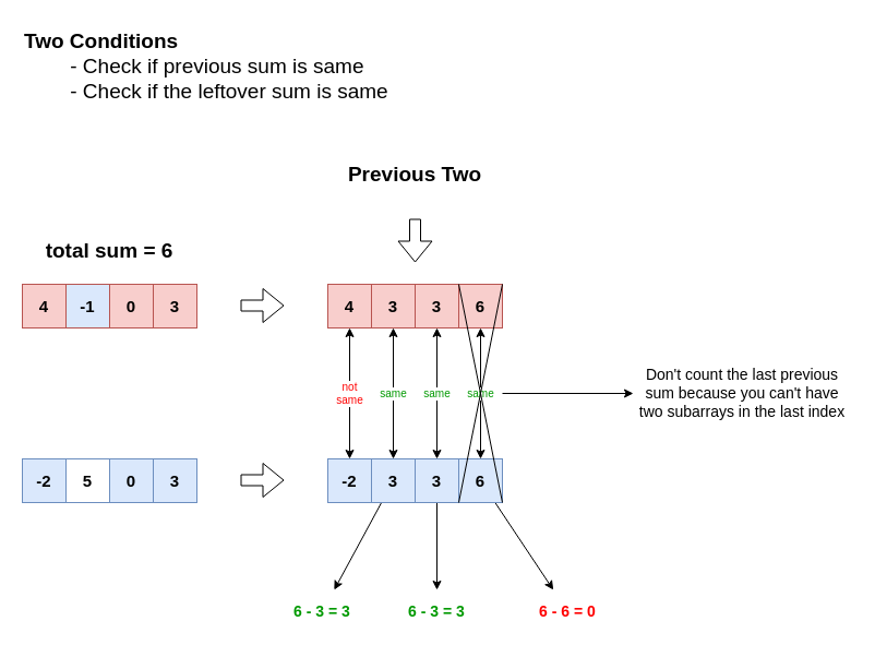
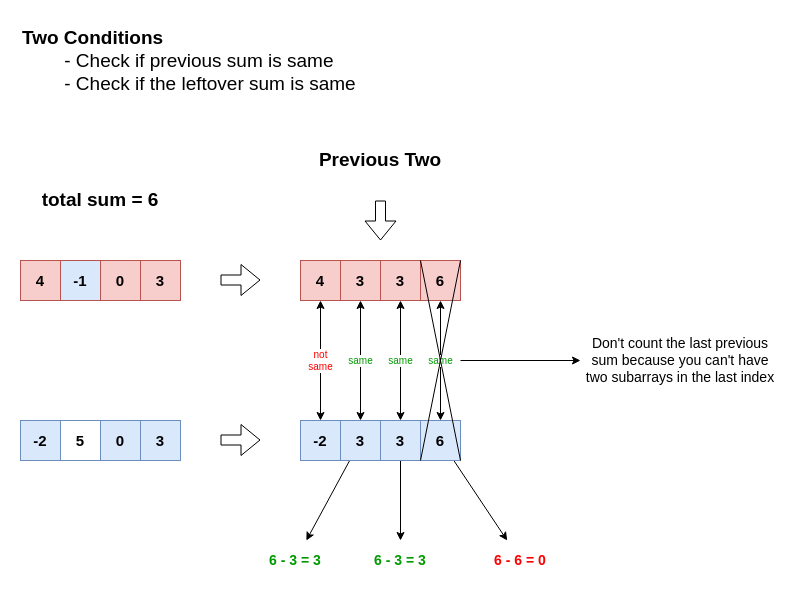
- <mxCell id="30" value="total sum = 6" style="text;html=1;strokeColor=none;fillColor=none;align=center;verticalAlign=middle;whiteSpace=wrap;rounded=0;fontSize=19;fontStyle=1" vertex="1" parent="1"><mxGeometry x="20" y="210" width="160" height="40" as="geometry" /></mxCell>
+ <mxCell id="30" value="total sum = 6" style="text;html=1;strokeColor=none;fillColor=none;align=center;verticalAlign=middle;whiteSpace=wrap;rounded=0;fontSize=19;fontStyle=1" vertex="1" parent="1"><mxGeometry x="20" y="180" width="160" height="40" as="geometry" /></mxCell>
